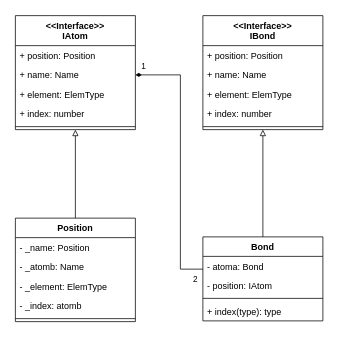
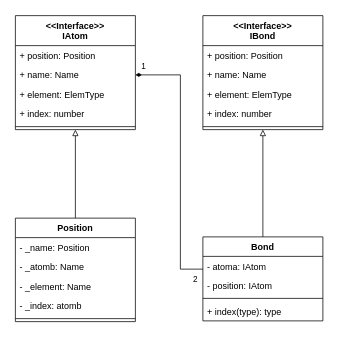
- <mxCell id="20" value="- atoma: Bond" style="text;strokeColor=none;fillColor=none;align=left;verticalAlign=top;spacingLeft=4;spacingRight=4;overflow=hidden;rotatable=0;points=[[0,0.5],[1,0.5]];portConstraint=eastwest;" vertex="1" parent="19"><mxGeometry y="26" width="160" height="26" as="geometry" /></mxCell>
+ <mxCell id="20" value="- atoma: IAtom" style="text;strokeColor=none;fillColor=none;align=left;verticalAlign=top;spacingLeft=4;spacingRight=4;overflow=hidden;rotatable=0;points=[[0,0.5],[1,0.5]];portConstraint=eastwest;" vertex="1" parent="19"><mxGeometry y="26" width="160" height="26" as="geometry" /></mxCell>
- <mxCell id="12" value="- _element: ElemType" style="text;strokeColor=none;fillColor=none;align=left;verticalAlign=top;spacingLeft=4;spacingRight=4;overflow=hidden;rotatable=0;points=[[0,0.5],[1,0.5]];portConstraint=eastwest;" vertex="1" parent="9"><mxGeometry y="78" width="160" height="26" as="geometry" /></mxCell>
+ <mxCell id="12" value="- _element: Name" style="text;strokeColor=none;fillColor=none;align=left;verticalAlign=top;spacingLeft=4;spacingRight=4;overflow=hidden;rotatable=0;points=[[0,0.5],[1,0.5]];portConstraint=eastwest;" vertex="1" parent="9"><mxGeometry y="78" width="160" height="26" as="geometry" /></mxCell>
